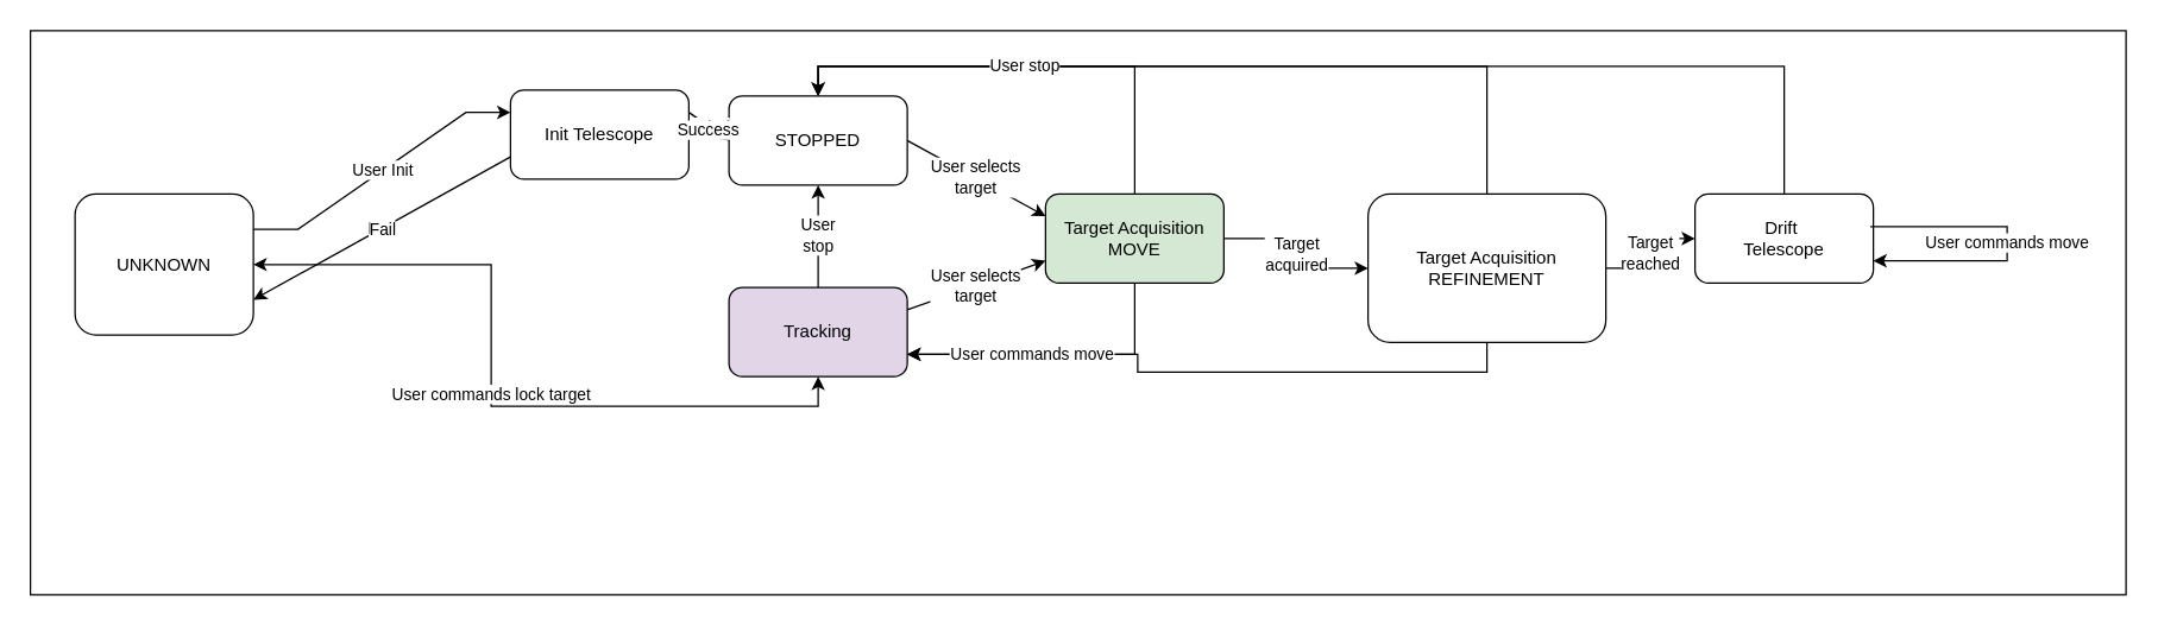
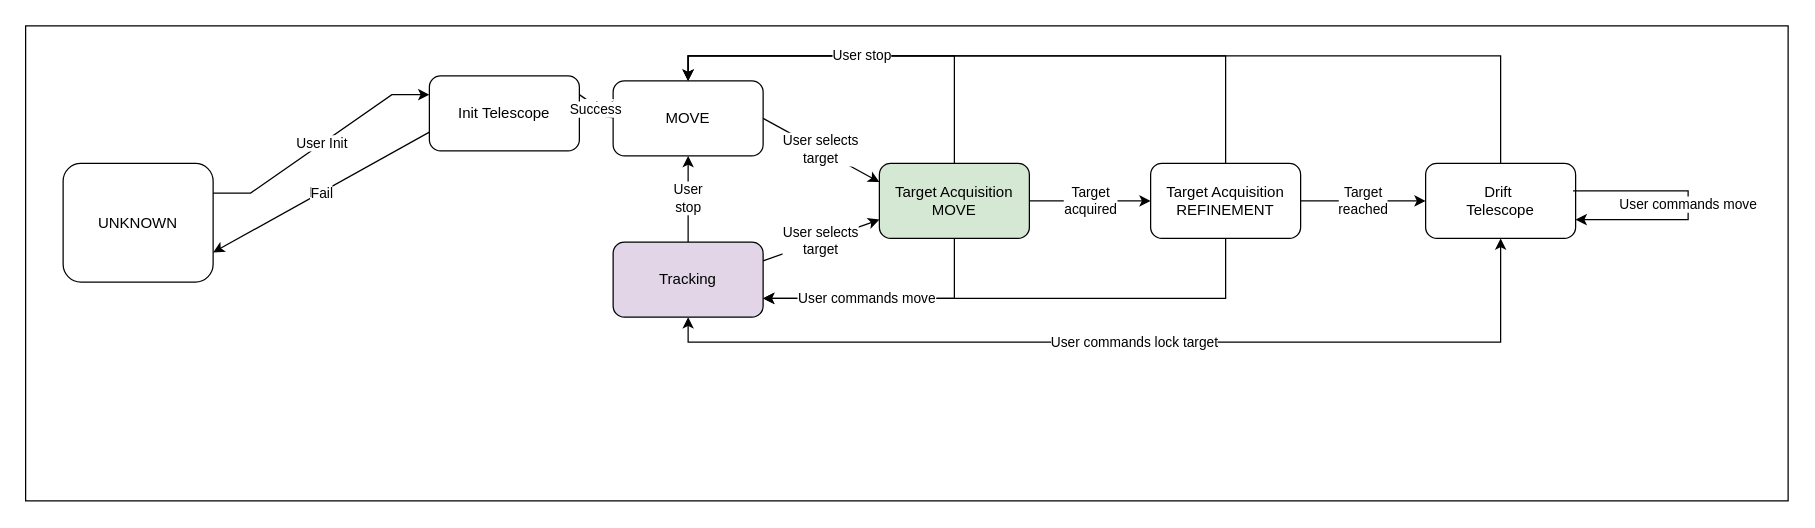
- <mxCell id="14" value="STOPPED" style="rounded=1;whiteSpace=wrap;html=1;" vertex="1" parent="1"><mxGeometry x="490" y="64" width="120" height="60" as="geometry" /></mxCell>
+ <mxCell id="14" value="MOVE" style="rounded=1;whiteSpace=wrap;html=1;" vertex="1" parent="1"><mxGeometry x="490" y="64" width="120" height="60" as="geometry" /></mxCell>
- <mxCell id="9" value="Target Acquisition REFINEMENT" style="rounded=1;whiteSpace=wrap;html=1;" vertex="1" parent="1"><mxGeometry x="920" y="130" width="160" height="100" as="geometry" /></mxCell>
+ <mxCell id="9" value="Target Acquisition REFINEMENT" style="rounded=1;whiteSpace=wrap;html=1;" vertex="1" parent="1"><mxGeometry x="920" y="130" width="120" height="60" as="geometry" /></mxCell>
- <mxCell id="12" value="User commands lock target" style="edgeStyle=orthogonalEdgeStyle;rounded=0;orthogonalLoop=1;jettySize=auto;html=1;exitX=0.5;exitY=1;exitDx=0;exitDy=0;startArrow=classic;startFill=1;" edge="1" parent="1" source="13" target="3"><mxGeometry x="0.001" relative="1" as="geometry"><mxPoint as="offset" /></mxGeometry></mxCell>
+ <mxCell id="12" value="User commands lock target" style="edgeStyle=orthogonalEdgeStyle;rounded=0;orthogonalLoop=1;jettySize=auto;html=1;exitX=0.5;exitY=1;exitDx=0;exitDy=0;entryX=0.5;entryY=1;entryDx=0;entryDy=0;startArrow=classic;startFill=1;" edge="1" parent="1" source="13" target="23"><mxGeometry x="0.001" relative="1" as="geometry"><mxPoint as="offset" /></mxGeometry></mxCell>
